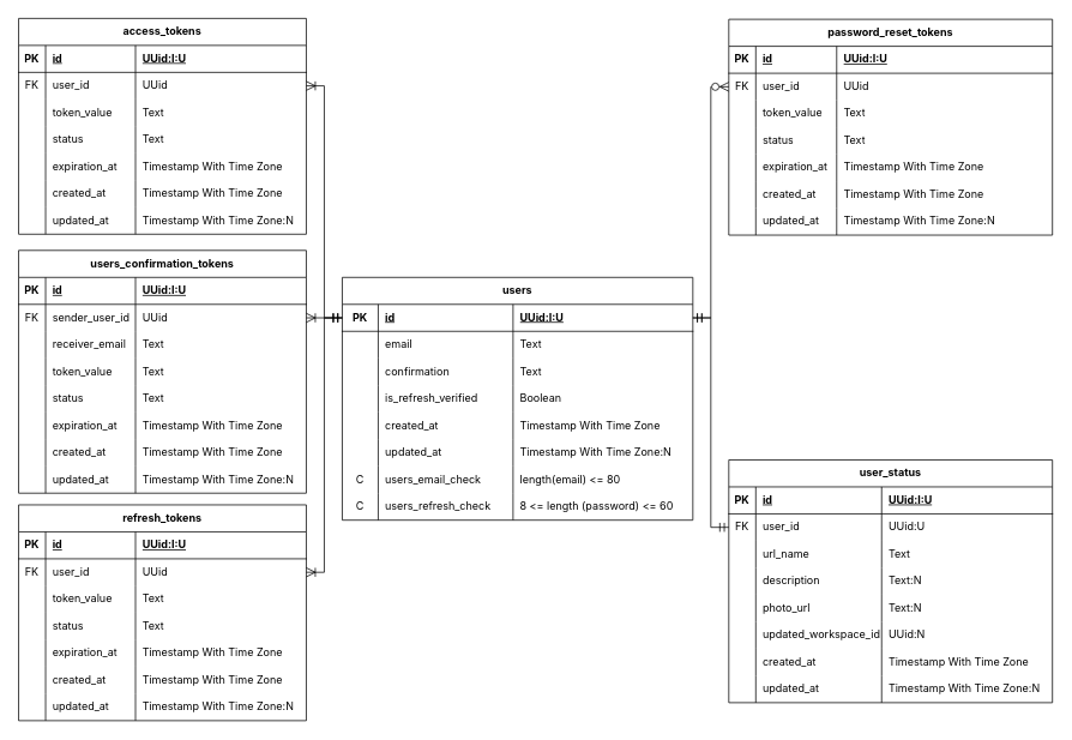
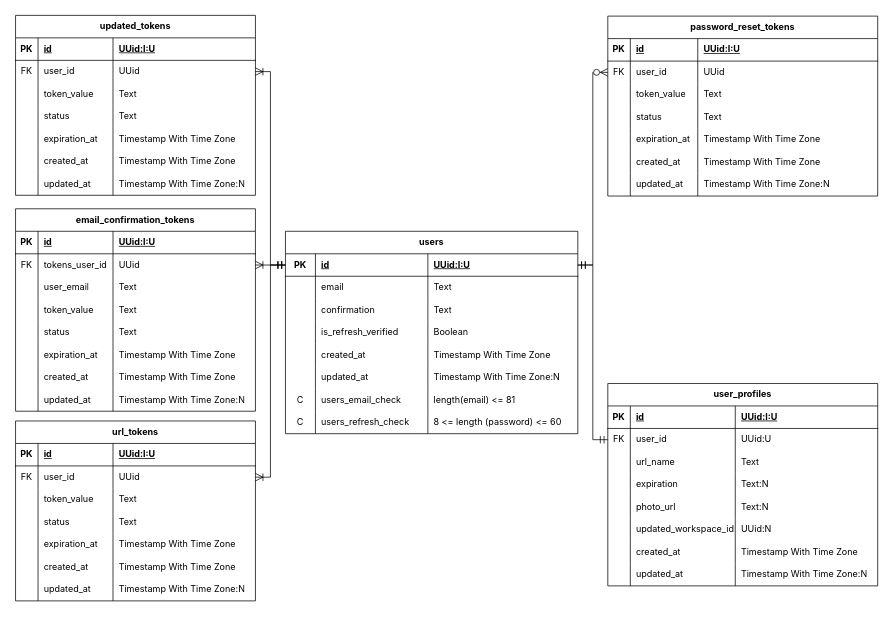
- <mxCell id="163" value="&lt;b&gt;access_tokens&lt;/b&gt;" style="shape=table;startSize=30;container=1;collapsible=1;childLayout=tableLayout;fixedRows=1;rowLines=0;fontStyle=0;align=center;resizeLast=1;fontSize=12;fontFamily=Inter;html=1;whiteSpace=wrap;labelBorderColor=none;labelBackgroundColor=none;shadow=0;spacing=2;fontSource=https%3A%2F%2Ffonts.googleapis.com%2Fcss%3Ffamily%3DInter;swimlaneFillColor=none;rounded=0;swimlaneLine=1;fillColor=none;strokeColor=default;" parent="1" vertex="1"><mxGeometry x="20" y="20" width="320" height="240" as="geometry" /></mxCell>
+ <mxCell id="163" value="&lt;b&gt;updated_tokens&lt;/b&gt;" style="shape=table;startSize=30;container=1;collapsible=1;childLayout=tableLayout;fixedRows=1;rowLines=0;fontStyle=0;align=center;resizeLast=1;fontSize=12;fontFamily=Inter;html=1;whiteSpace=wrap;labelBorderColor=none;labelBackgroundColor=none;shadow=0;spacing=2;fontSource=https%3A%2F%2Ffonts.googleapis.com%2Fcss%3Ffamily%3DInter;swimlaneFillColor=none;rounded=0;swimlaneLine=1;fillColor=none;strokeColor=default;" parent="1" vertex="1"><mxGeometry x="20" y="20" width="320" height="240" as="geometry" /></mxCell>
- <mxCell id="129" value="&lt;b&gt;users_confirmation_tokens&lt;/b&gt;" style="shape=table;startSize=30;container=1;collapsible=1;childLayout=tableLayout;fixedRows=1;rowLines=0;fontStyle=0;align=center;resizeLast=1;fontSize=12;fontFamily=Inter;html=1;whiteSpace=wrap;labelBorderColor=none;labelBackgroundColor=none;shadow=0;spacing=2;fontSource=https%3A%2F%2Ffonts.googleapis.com%2Fcss%3Ffamily%3DInter;swimlaneFillColor=none;rounded=0;swimlaneLine=1;fillColor=none;strokeColor=default;" parent="1" vertex="1"><mxGeometry x="20" y="278" width="320" height="270" as="geometry" /></mxCell>
+ <mxCell id="129" value="&lt;b&gt;email_confirmation_tokens&lt;/b&gt;" style="shape=table;startSize=30;container=1;collapsible=1;childLayout=tableLayout;fixedRows=1;rowLines=0;fontStyle=0;align=center;resizeLast=1;fontSize=12;fontFamily=Inter;html=1;whiteSpace=wrap;labelBorderColor=none;labelBackgroundColor=none;shadow=0;spacing=2;fontSource=https%3A%2F%2Ffonts.googleapis.com%2Fcss%3Ffamily%3DInter;swimlaneFillColor=none;rounded=0;swimlaneLine=1;fillColor=none;strokeColor=default;" parent="1" vertex="1"><mxGeometry x="20" y="278" width="320" height="270" as="geometry" /></mxCell>
- <mxCell id="136" value="sender_user_id" style="shape=partialRectangle;connectable=0;fillColor=none;top=0;left=0;bottom=0;right=0;align=left;spacingLeft=6;overflow=hidden;fontSize=12;fontFamily=Inter;html=1;whiteSpace=wrap;labelBorderColor=none;labelBackgroundColor=none;fontSource=https%3A%2F%2Ffonts.googleapis.com%2Fcss%3Ffamily%3DInter;swimlaneFillColor=default;shadow=0;swimlaneLine=1;rounded=0;strokeColor=default;" parent="134" vertex="1"><mxGeometry x="30" width="100" height="30" as="geometry"><mxRectangle width="100" height="30" as="alternateBounds" /></mxGeometry></mxCell>
+ <mxCell id="136" value="tokens_user_id" style="shape=partialRectangle;connectable=0;fillColor=none;top=0;left=0;bottom=0;right=0;align=left;spacingLeft=6;overflow=hidden;fontSize=12;fontFamily=Inter;html=1;whiteSpace=wrap;labelBorderColor=none;labelBackgroundColor=none;fontSource=https%3A%2F%2Ffonts.googleapis.com%2Fcss%3Ffamily%3DInter;swimlaneFillColor=default;shadow=0;swimlaneLine=1;rounded=0;strokeColor=default;" parent="134" vertex="1"><mxGeometry x="30" width="100" height="30" as="geometry"><mxRectangle width="100" height="30" as="alternateBounds" /></mxGeometry></mxCell>
- <mxCell id="140" value="receiver_email" style="shape=partialRectangle;connectable=0;fillColor=none;top=0;left=0;bottom=0;right=0;align=left;spacingLeft=6;overflow=hidden;fontSize=12;fontFamily=Inter;html=1;whiteSpace=wrap;labelBorderColor=none;labelBackgroundColor=none;fontSource=https%3A%2F%2Ffonts.googleapis.com%2Fcss%3Ffamily%3DInter;swimlaneFillColor=default;shadow=0;swimlaneLine=1;rounded=0;strokeColor=default;" parent="138" vertex="1"><mxGeometry x="30" width="100" height="30" as="geometry"><mxRectangle width="100" height="30" as="alternateBounds" /></mxGeometry></mxCell>
+ <mxCell id="140" value="user_email" style="shape=partialRectangle;connectable=0;fillColor=none;top=0;left=0;bottom=0;right=0;align=left;spacingLeft=6;overflow=hidden;fontSize=12;fontFamily=Inter;html=1;whiteSpace=wrap;labelBorderColor=none;labelBackgroundColor=none;fontSource=https%3A%2F%2Ffonts.googleapis.com%2Fcss%3Ffamily%3DInter;swimlaneFillColor=default;shadow=0;swimlaneLine=1;rounded=0;strokeColor=default;" parent="138" vertex="1"><mxGeometry x="30" width="100" height="30" as="geometry"><mxRectangle width="100" height="30" as="alternateBounds" /></mxGeometry></mxCell>
- <mxCell id="35" value="&lt;b&gt;user_status&lt;/b&gt;" style="shape=table;startSize=30;container=1;collapsible=1;childLayout=tableLayout;fixedRows=1;rowLines=0;fontStyle=0;align=center;resizeLast=1;fontSize=12;fontFamily=Inter;html=1;whiteSpace=wrap;labelBorderColor=none;labelBackgroundColor=none;shadow=0;spacing=2;fontSource=https%3A%2F%2Ffonts.googleapis.com%2Fcss%3Ffamily%3DInter;swimlaneFillColor=none;rounded=0;swimlaneLine=1;fillColor=none;strokeColor=default;" parent="1" vertex="1"><mxGeometry x="810" y="511" width="360" height="270" as="geometry" /></mxCell>
+ <mxCell id="35" value="&lt;b&gt;user_profiles&lt;/b&gt;" style="shape=table;startSize=30;container=1;collapsible=1;childLayout=tableLayout;fixedRows=1;rowLines=0;fontStyle=0;align=center;resizeLast=1;fontSize=12;fontFamily=Inter;html=1;whiteSpace=wrap;labelBorderColor=none;labelBackgroundColor=none;shadow=0;spacing=2;fontSource=https%3A%2F%2Ffonts.googleapis.com%2Fcss%3Ffamily%3DInter;swimlaneFillColor=none;rounded=0;swimlaneLine=1;fillColor=none;strokeColor=default;" parent="1" vertex="1"><mxGeometry x="810" y="511" width="360" height="270" as="geometry" /></mxCell>
- <mxCell id="30" value="length(email) &amp;lt;= 80" style="shape=partialRectangle;connectable=0;fillColor=none;top=0;left=0;bottom=0;right=0;align=left;spacingLeft=6;overflow=hidden;fontSize=12;fontFamily=Inter;html=1;whiteSpace=wrap;labelBorderColor=none;labelBackgroundColor=none;fontSource=https%3A%2F%2Ffonts.googleapis.com%2Fcss%3Ffamily%3DInter;swimlaneFillColor=default;shadow=0;swimlaneLine=1;rounded=0;strokeColor=default;" parent="27" vertex="1"><mxGeometry x="190" width="200" height="30" as="geometry"><mxRectangle width="200" height="30" as="alternateBounds" /></mxGeometry></mxCell>
+ <mxCell id="30" value="length(email) &amp;lt;= 81" style="shape=partialRectangle;connectable=0;fillColor=none;top=0;left=0;bottom=0;right=0;align=left;spacingLeft=6;overflow=hidden;fontSize=12;fontFamily=Inter;html=1;whiteSpace=wrap;labelBorderColor=none;labelBackgroundColor=none;fontSource=https%3A%2F%2Ffonts.googleapis.com%2Fcss%3Ffamily%3DInter;swimlaneFillColor=default;shadow=0;swimlaneLine=1;rounded=0;strokeColor=default;" parent="27" vertex="1"><mxGeometry x="190" width="200" height="30" as="geometry"><mxRectangle width="200" height="30" as="alternateBounds" /></mxGeometry></mxCell>
- <mxCell id="99" value="&lt;b&gt;refresh_tokens&lt;/b&gt;" style="shape=table;startSize=30;container=1;collapsible=1;childLayout=tableLayout;fixedRows=1;rowLines=0;fontStyle=0;align=center;resizeLast=1;fontSize=12;fontFamily=Inter;html=1;whiteSpace=wrap;labelBorderColor=none;labelBackgroundColor=none;shadow=0;spacing=2;fontSource=https%3A%2F%2Ffonts.googleapis.com%2Fcss%3Ffamily%3DInter;swimlaneFillColor=none;rounded=0;swimlaneLine=1;fillColor=none;strokeColor=default;" parent="1" vertex="1"><mxGeometry x="20" y="561" width="320" height="240" as="geometry" /></mxCell>
+ <mxCell id="99" value="&lt;b&gt;url_tokens&lt;/b&gt;" style="shape=table;startSize=30;container=1;collapsible=1;childLayout=tableLayout;fixedRows=1;rowLines=0;fontStyle=0;align=center;resizeLast=1;fontSize=12;fontFamily=Inter;html=1;whiteSpace=wrap;labelBorderColor=none;labelBackgroundColor=none;shadow=0;spacing=2;fontSource=https%3A%2F%2Ffonts.googleapis.com%2Fcss%3Ffamily%3DInter;swimlaneFillColor=none;rounded=0;swimlaneLine=1;fillColor=none;strokeColor=default;" parent="1" vertex="1"><mxGeometry x="20" y="561" width="320" height="240" as="geometry" /></mxCell>
- <mxCell id="50" value="description" style="shape=partialRectangle;connectable=0;fillColor=none;top=0;left=0;bottom=0;right=0;align=left;spacingLeft=6;overflow=hidden;fontSize=12;fontFamily=Inter;html=1;whiteSpace=wrap;labelBorderColor=none;labelBackgroundColor=none;fontSource=https%3A%2F%2Ffonts.googleapis.com%2Fcss%3Ffamily%3DInter;swimlaneFillColor=default;shadow=0;swimlaneLine=1;rounded=0;strokeColor=default;" parent="48" vertex="1"><mxGeometry x="30" width="140" height="30" as="geometry"><mxRectangle width="140" height="30" as="alternateBounds" /></mxGeometry></mxCell>
+ <mxCell id="50" value="expiration" style="shape=partialRectangle;connectable=0;fillColor=none;top=0;left=0;bottom=0;right=0;align=left;spacingLeft=6;overflow=hidden;fontSize=12;fontFamily=Inter;html=1;whiteSpace=wrap;labelBorderColor=none;labelBackgroundColor=none;fontSource=https%3A%2F%2Ffonts.googleapis.com%2Fcss%3Ffamily%3DInter;swimlaneFillColor=default;shadow=0;swimlaneLine=1;rounded=0;strokeColor=default;" parent="48" vertex="1"><mxGeometry x="30" width="140" height="30" as="geometry"><mxRectangle width="140" height="30" as="alternateBounds" /></mxGeometry></mxCell>
